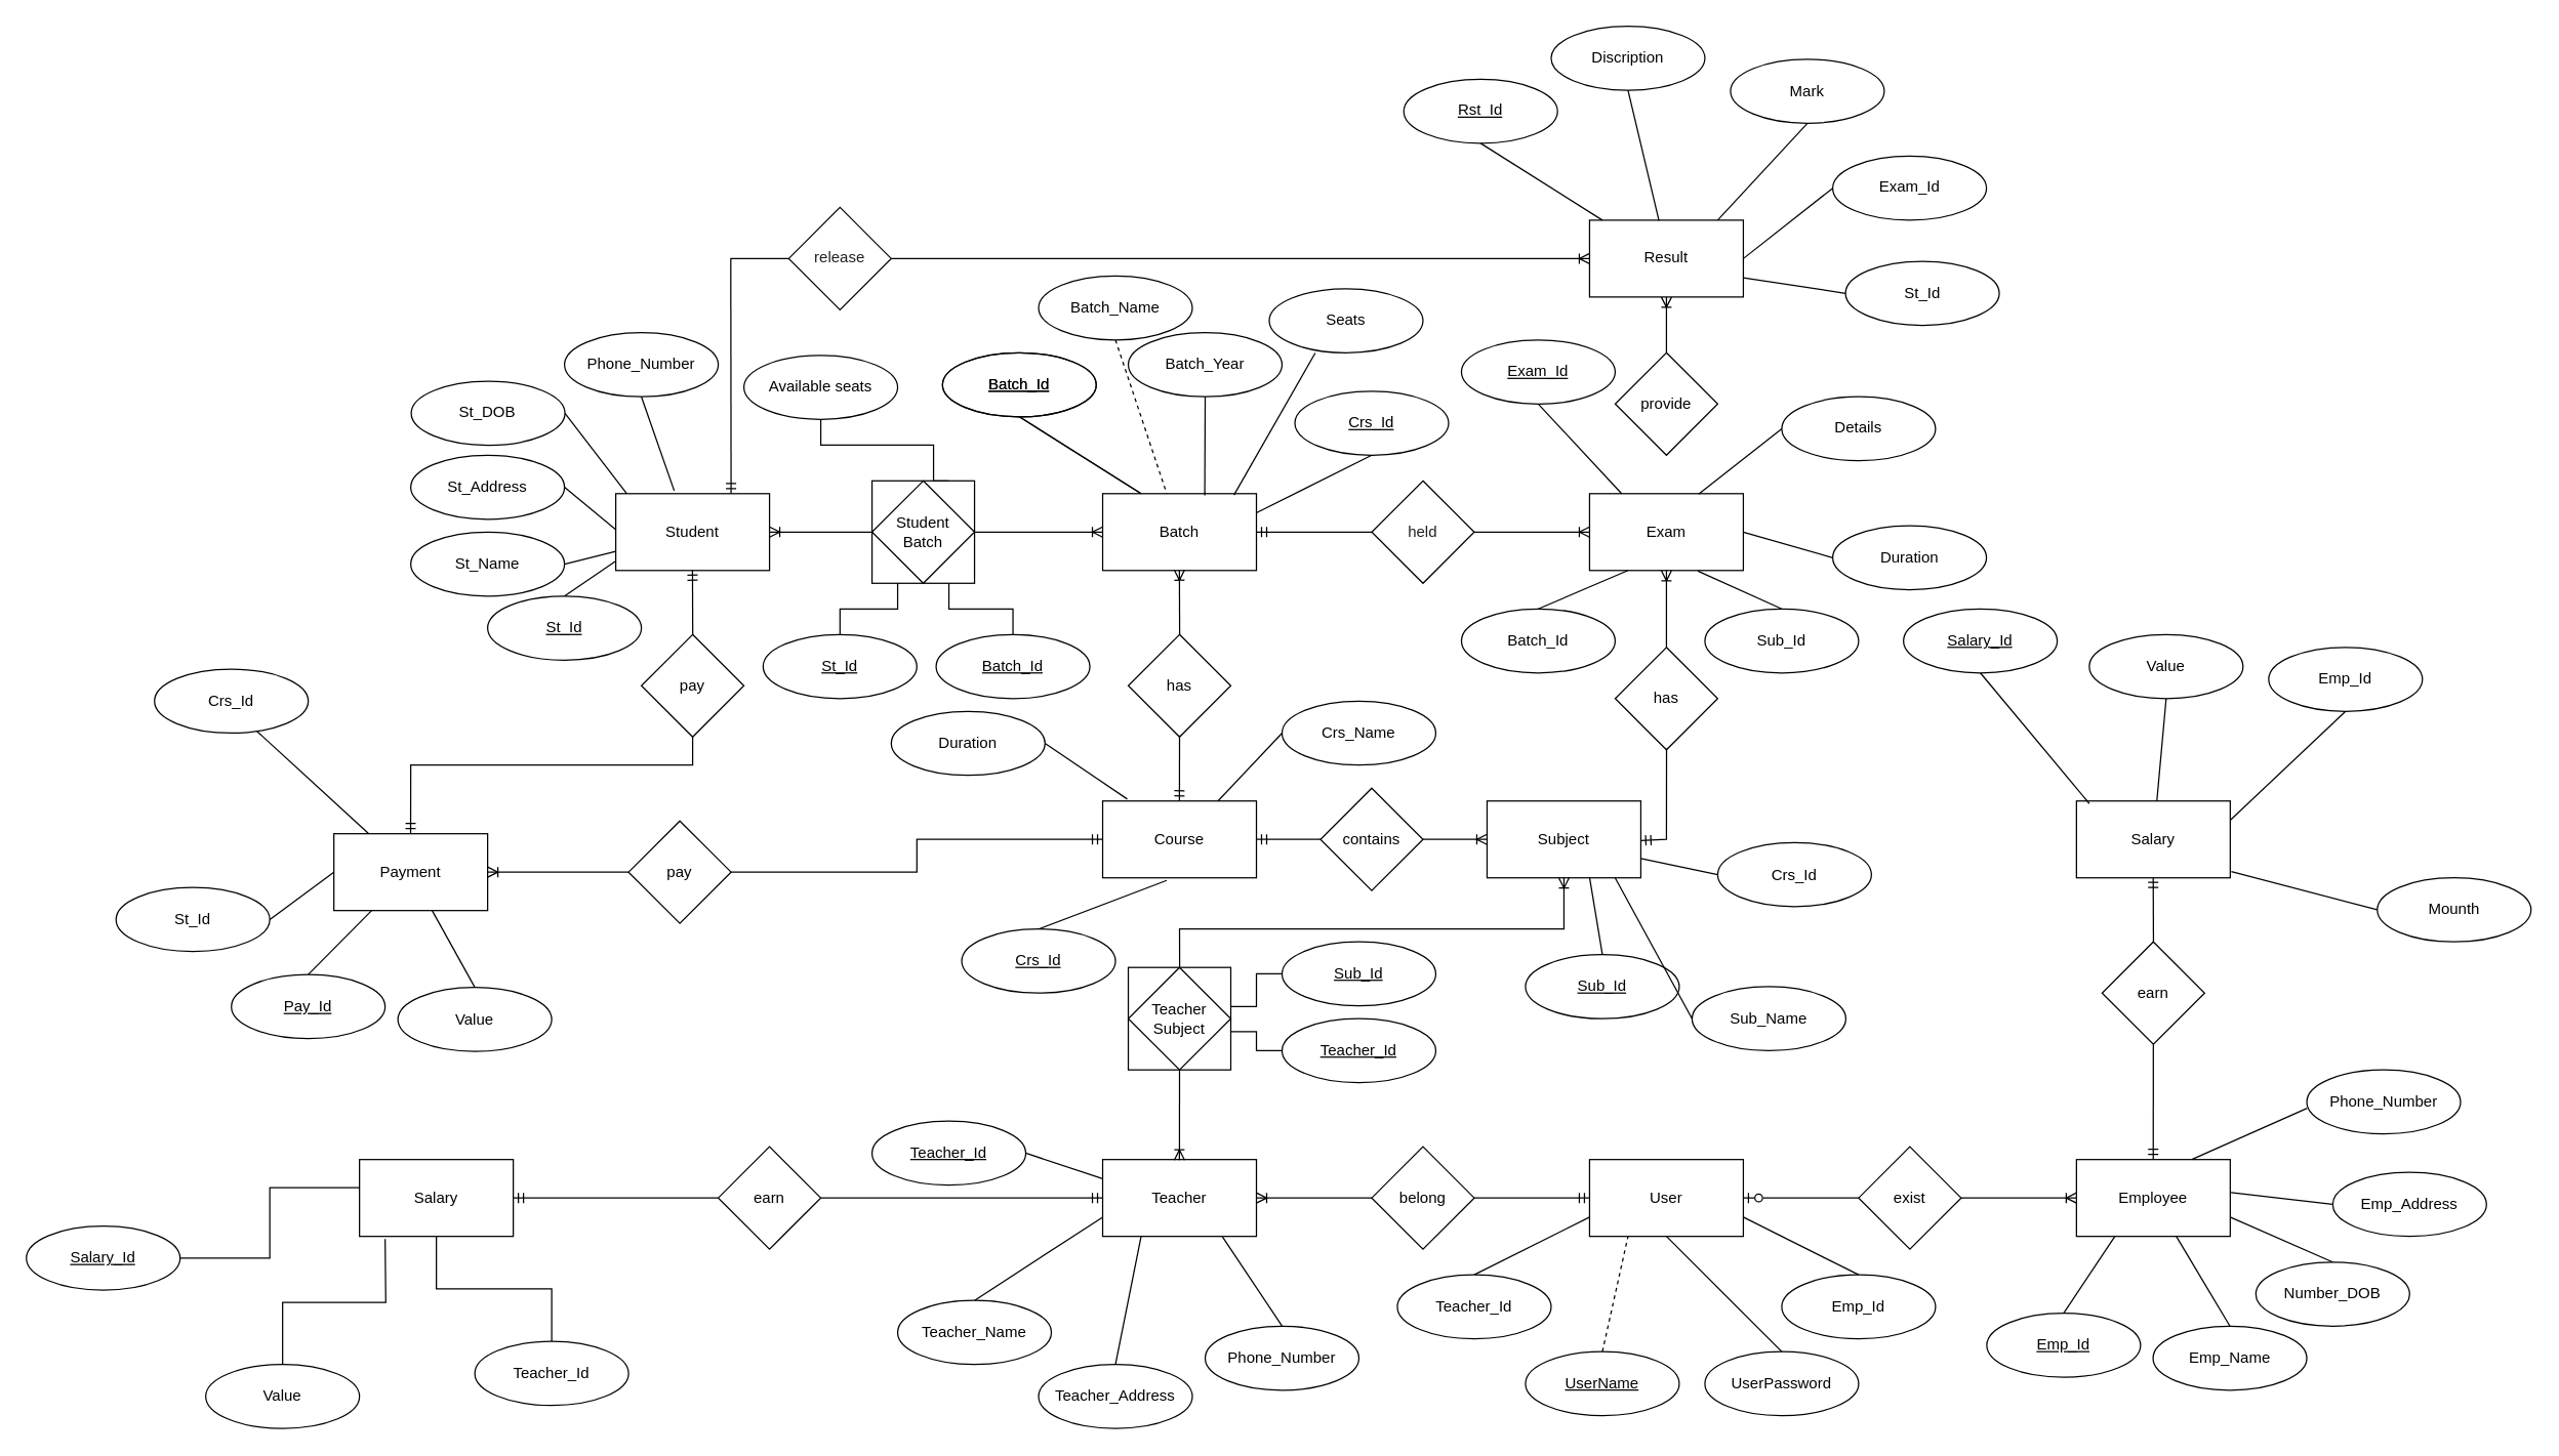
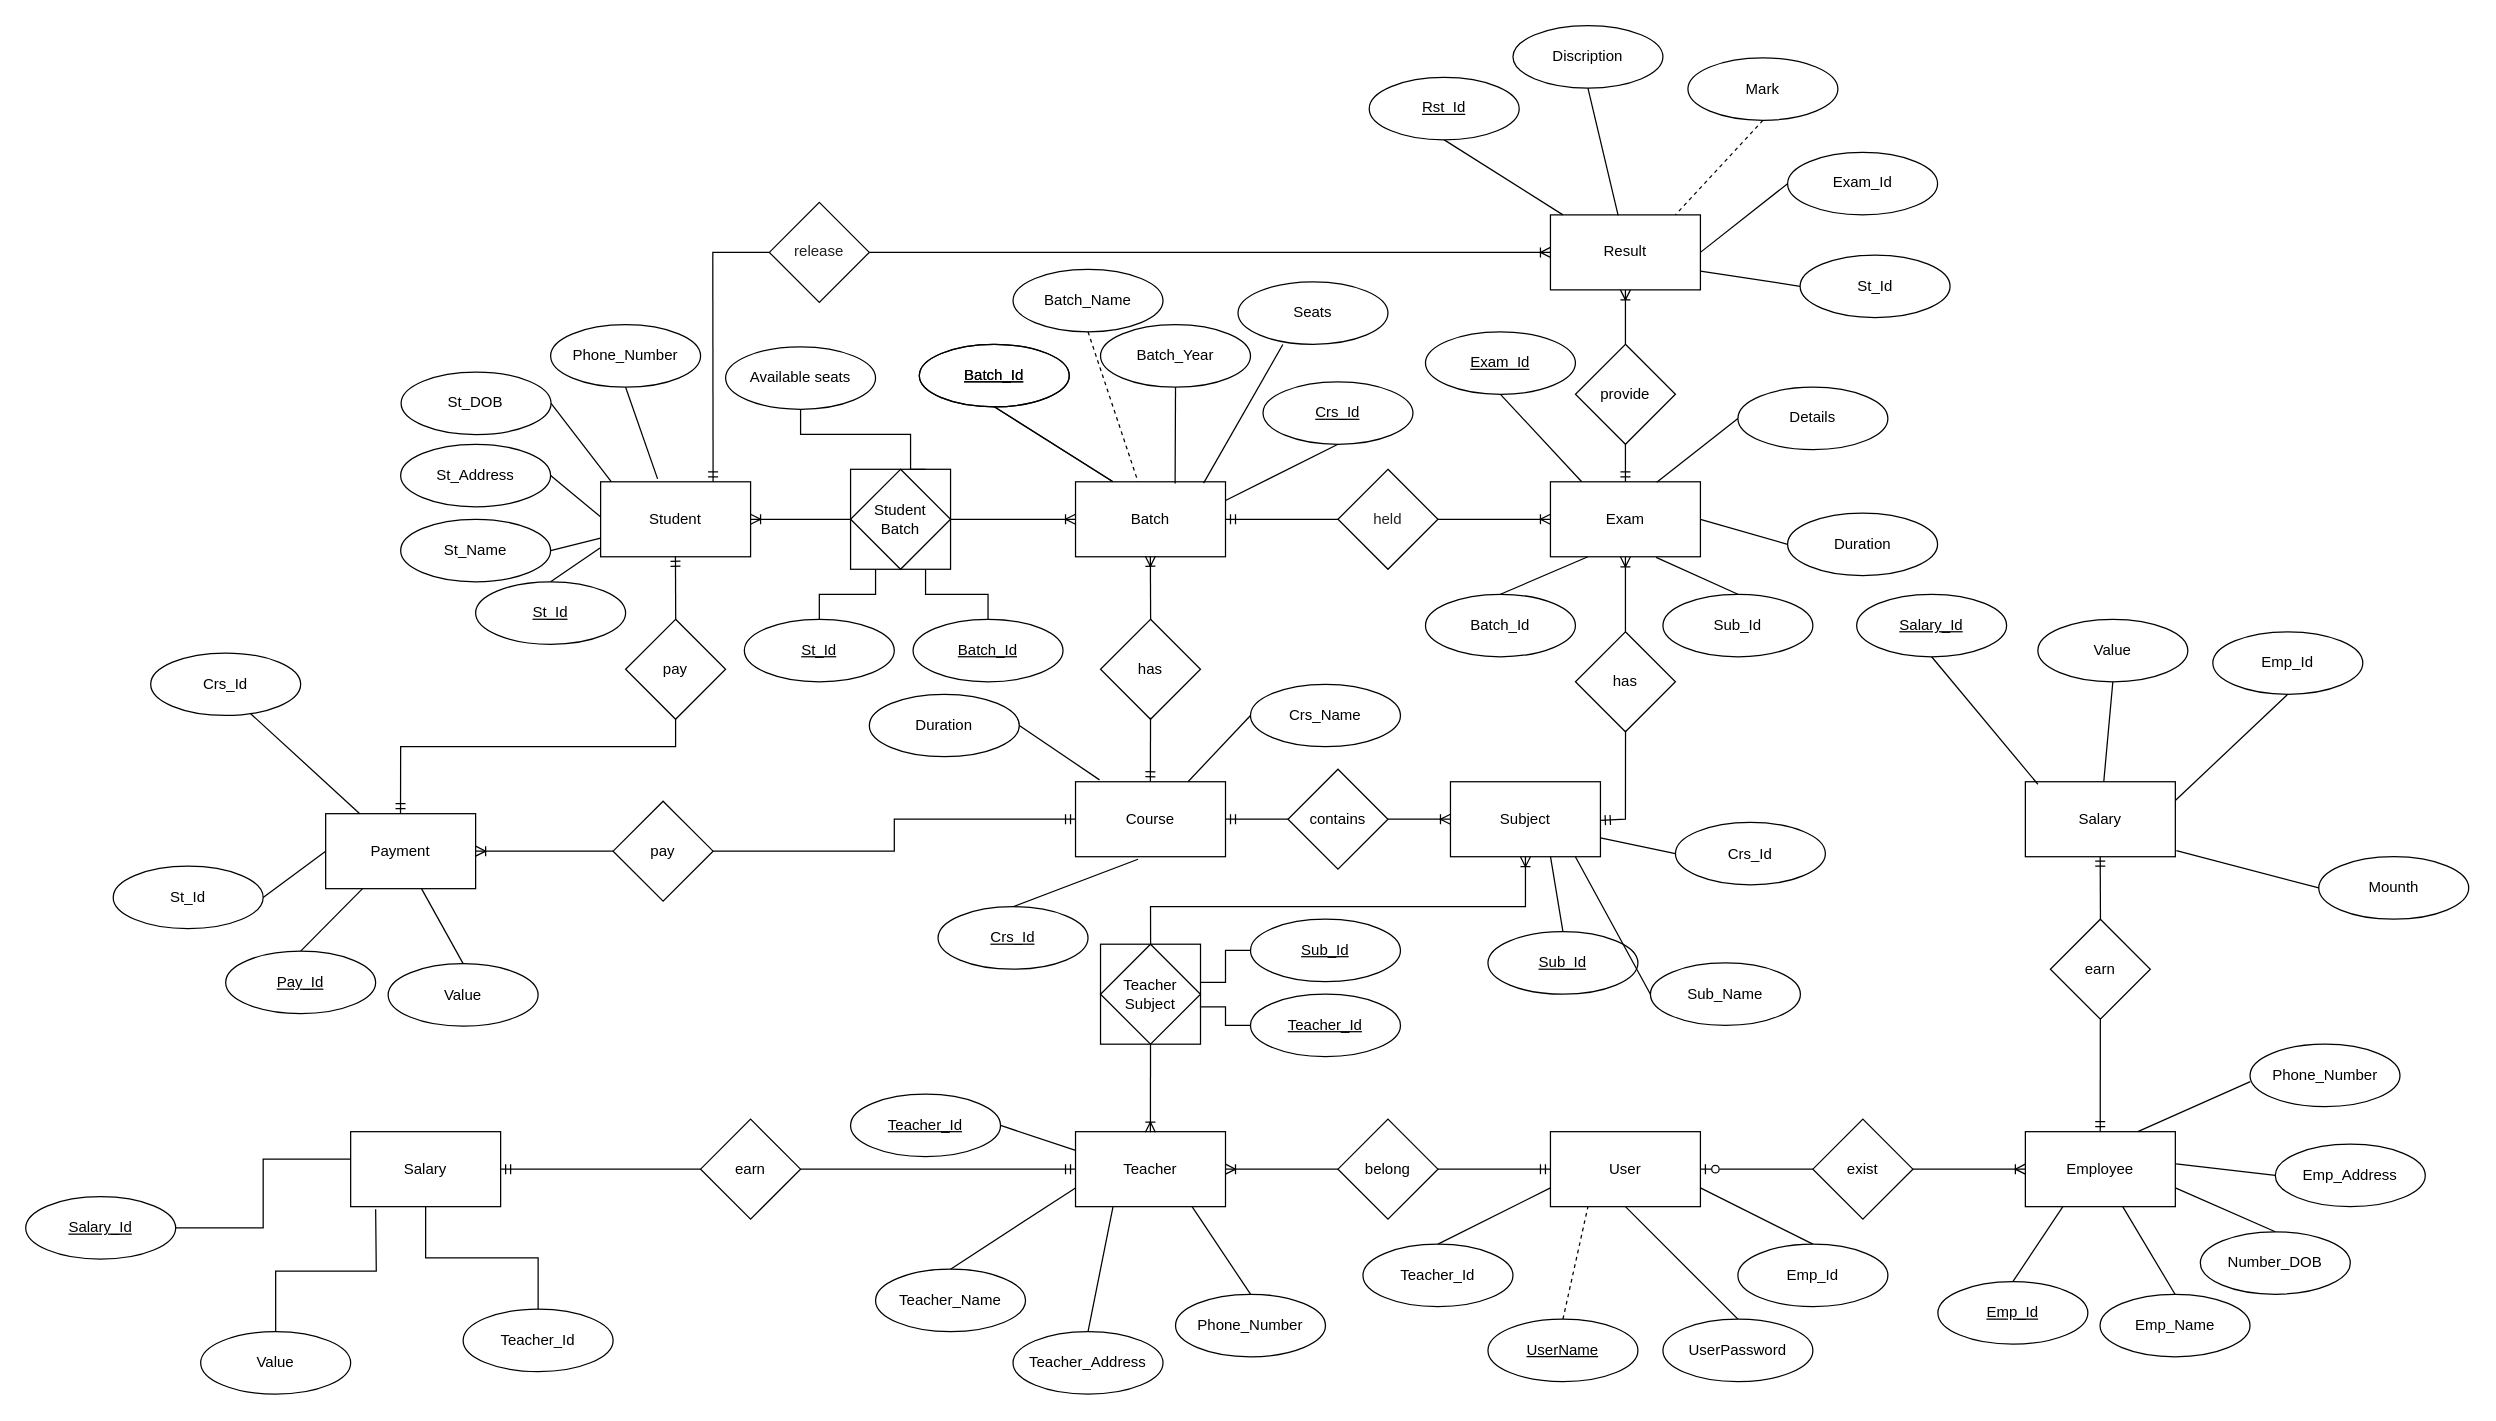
- <mxCell id="99" value="" style="endArrow=none;html=1;rounded=0;fontSize=12;exitX=0.5;exitY=1;exitDx=0;exitDy=0;entryX=0.833;entryY=0;entryDx=0;entryDy=0;entryPerimeter=0;" parent="1" source="98" target="30" edge="1"><mxGeometry width="50" height="50" relative="1" as="geometry"><mxPoint x="1480" y="63.12" as="sourcePoint" /><mxPoint x="1444.16" y="201.44" as="targetPoint" /></mxGeometry></mxCell>
+ <mxCell id="99" value="" style="endArrow=none;html=1;rounded=0;fontSize=12;exitX=0.5;exitY=1;exitDx=0;exitDy=0;entryX=0.833;entryY=0;entryDx=0;entryDy=0;entryPerimeter=0;dashed=1;" parent="1" source="98" target="30" edge="1"><mxGeometry width="50" height="50" relative="1" as="geometry"><mxPoint x="1480" y="63.12" as="sourcePoint" /><mxPoint x="1444.16" y="201.44" as="targetPoint" /></mxGeometry></mxCell>
+ <mxCell id="28" style="edgeStyle=orthogonalEdgeStyle;rounded=0;orthogonalLoop=1;jettySize=auto;html=1;fontSize=12;startArrow=none;startFill=0;endArrow=ERmandOne;endFill=0;" parent="1" source="29" target="15" edge="1"><mxGeometry relative="1" as="geometry" /></mxCell>
